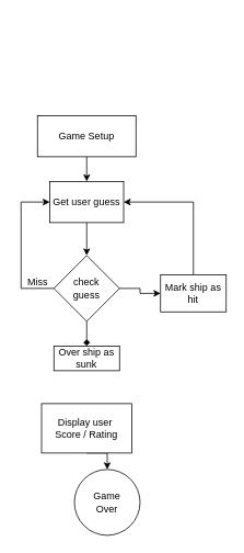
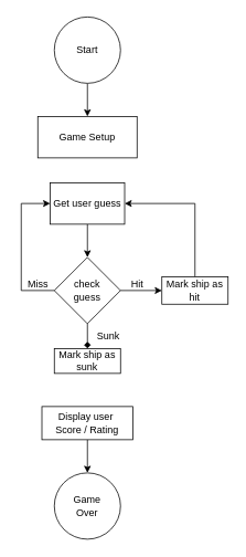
+ <mxCell id="3" value="Start" style="ellipse;whiteSpace=wrap;html=1;aspect=fixed;" vertex="1" parent="1"><mxGeometry x="65" y="20" width="80" height="80" as="geometry" /></mxCell>
+ <mxCell id="2" style="edgeStyle=orthogonalEdgeStyle;rounded=0;orthogonalLoop=1;jettySize=auto;html=1;exitX=0.5;exitY=1;exitDx=0;exitDy=0;entryX=0.5;entryY=0;entryDx=0;entryDy=0;" edge="1" parent="1" source="3" target="5"><mxGeometry relative="1" as="geometry" /></mxCell>
- <mxCell id="4" style="edgeStyle=orthogonalEdgeStyle;rounded=0;orthogonalLoop=1;jettySize=auto;html=1;exitX=0.5;exitY=1;exitDx=0;exitDy=0;entryX=0.5;entryY=0;entryDx=0;entryDy=0;" edge="1" parent="1" source="5" target="7"><mxGeometry relative="1" as="geometry" /></mxCell>
+ <mxCell id="15" value="Hit" style="text;html=1;align=center;verticalAlign=middle;resizable=0;points=[];autosize=1;strokeColor=none;fillColor=none;" vertex="1" parent="1"><mxGeometry x="145" y="328" width="40" height="30" as="geometry" /></mxCell>
- <mxCell id="14" value="Mark ship as hit" style="rounded=0;whiteSpace=wrap;html=1;" vertex="1" parent="1"><mxGeometry x="195" y="333.5" width="80" height="45" as="geometry" /></mxCell>
+ <mxCell id="14" value="Mark ship as hit" style="rounded=0;whiteSpace=wrap;html=1;" vertex="1" parent="1"><mxGeometry x="195" y="333.5" width="80" height="33" as="geometry" /></mxCell>
+ <mxCell id="17" value="Sunk" style="text;html=1;align=center;verticalAlign=middle;resizable=0;points=[];autosize=1;strokeColor=none;fillColor=none;" vertex="1" parent="1"><mxGeometry x="105" y="390" width="50" height="30" as="geometry" /></mxCell>
- <mxCell id="16" value="Over ship as sunk" style="rounded=0;whiteSpace=wrap;html=1;" vertex="1" parent="1"><mxGeometry x="65" y="420" width="80" height="30" as="geometry" /></mxCell>
+ <mxCell id="16" value="Mark ship as sunk" style="rounded=0;whiteSpace=wrap;html=1;" vertex="1" parent="1"><mxGeometry x="65" y="420" width="80" height="30" as="geometry" /></mxCell>
- <mxCell id="19" value="Display user&amp;nbsp;&lt;div&gt;Score / Rating&lt;/div&gt;" style="rounded=0;whiteSpace=wrap;html=1;" vertex="1" parent="1"><mxGeometry x="50" y="490" width="110" height="60" as="geometry" /></mxCell>
+ <mxCell id="19" value="Display user&amp;nbsp;&lt;div&gt;Score / Rating&lt;/div&gt;" style="rounded=0;whiteSpace=wrap;html=1;" vertex="1" parent="1"><mxGeometry x="50" y="490" width="110" height="40" as="geometry" /></mxCell>
- <mxCell id="20" value="Game&lt;div&gt;Over&lt;/div&gt;" style="ellipse;whiteSpace=wrap;html=1;aspect=fixed;" vertex="1" parent="1"><mxGeometry x="90" y="570" width="80" height="80" as="geometry" /></mxCell>
+ <mxCell id="20" value="Game&lt;div&gt;Over&lt;/div&gt;" style="ellipse;whiteSpace=wrap;html=1;aspect=fixed;" vertex="1" parent="1"><mxGeometry x="65" y="570" width="80" height="80" as="geometry" /></mxCell>
